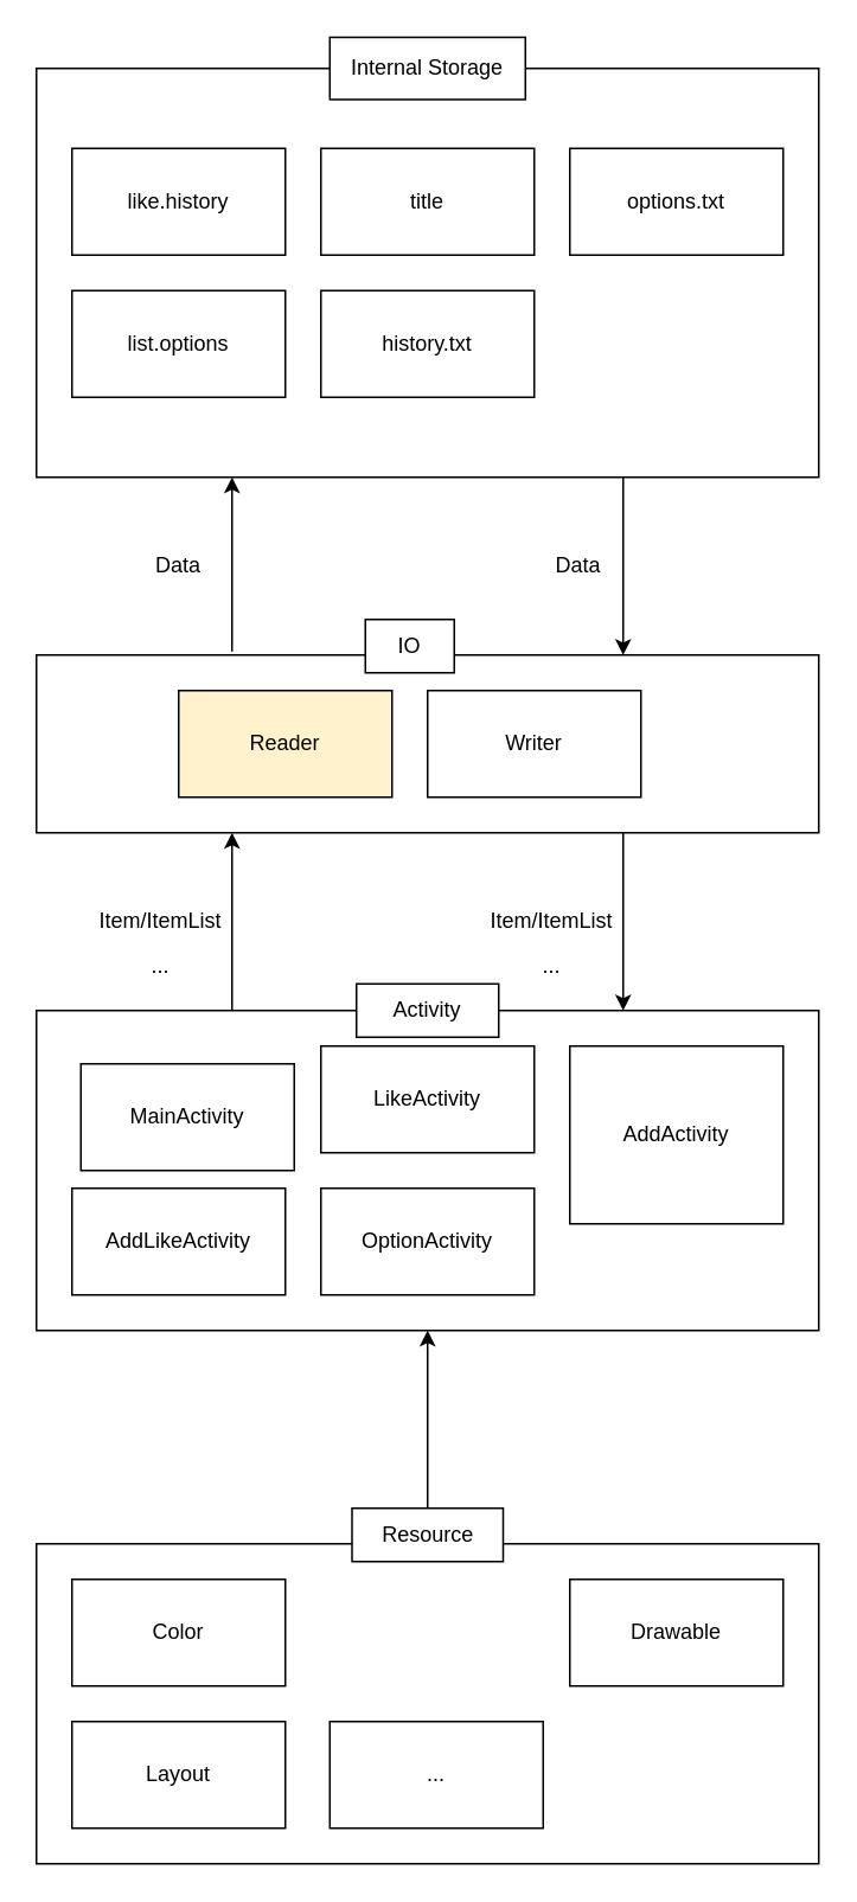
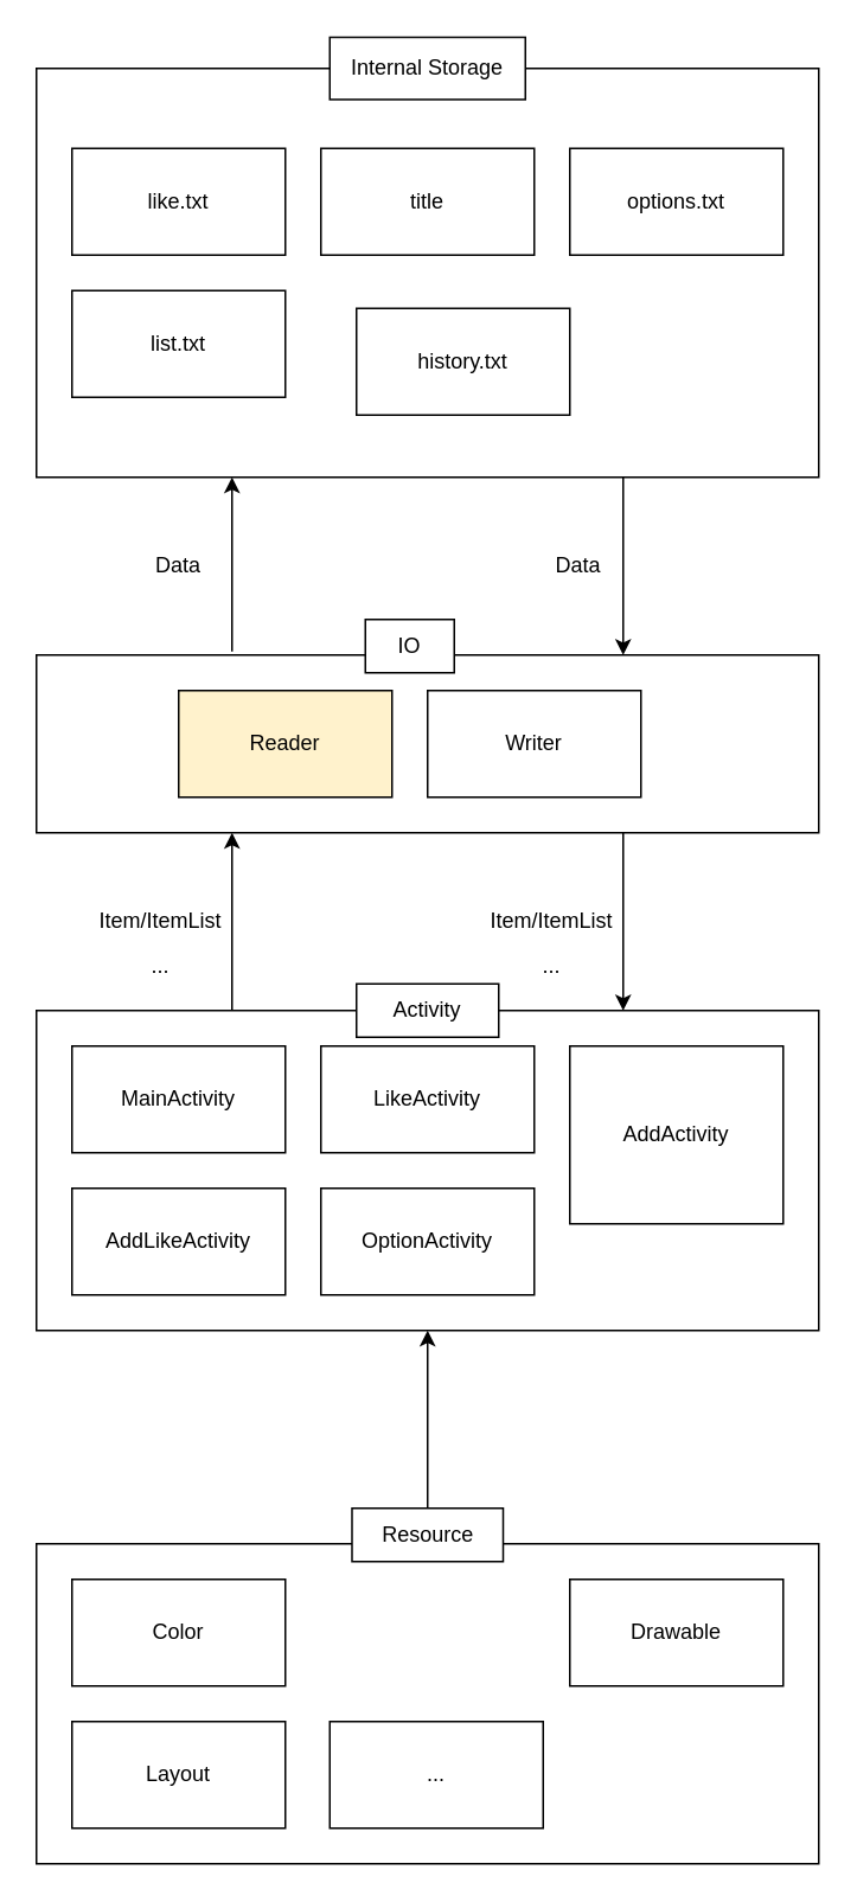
- <mxCell id="10" value="like.history" style="rounded=0;whiteSpace=wrap;html=1;" vertex="1" parent="1"><mxGeometry x="40" y="83" width="120" height="60" as="geometry" /></mxCell>
+ <mxCell id="10" value="like.txt" style="rounded=0;whiteSpace=wrap;html=1;" vertex="1" parent="1"><mxGeometry x="40" y="83" width="120" height="60" as="geometry" /></mxCell>
- <mxCell id="6" value="list.options" style="rounded=0;whiteSpace=wrap;html=1;" vertex="1" parent="1"><mxGeometry x="40" y="163" width="120" height="60" as="geometry" /></mxCell>
+ <mxCell id="6" value="list.txt" style="rounded=0;whiteSpace=wrap;html=1;" vertex="1" parent="1"><mxGeometry x="40" y="163" width="120" height="60" as="geometry" /></mxCell>
- <mxCell id="7" value="history.txt" style="rounded=0;whiteSpace=wrap;html=1;" vertex="1" parent="1"><mxGeometry x="180" y="163" width="120" height="60" as="geometry" /></mxCell>
+ <mxCell id="7" value="history.txt" style="rounded=0;whiteSpace=wrap;html=1;" vertex="1" parent="1"><mxGeometry x="200" y="173" width="120" height="60" as="geometry" /></mxCell>
- <mxCell id="12" value="MainActivity" style="rounded=0;whiteSpace=wrap;html=1;" vertex="1" parent="1"><mxGeometry x="45" y="598" width="120" height="60" as="geometry" /></mxCell>
+ <mxCell id="12" value="MainActivity" style="rounded=0;whiteSpace=wrap;html=1;" vertex="1" parent="1"><mxGeometry x="40" y="588" width="120" height="60" as="geometry" /></mxCell>
